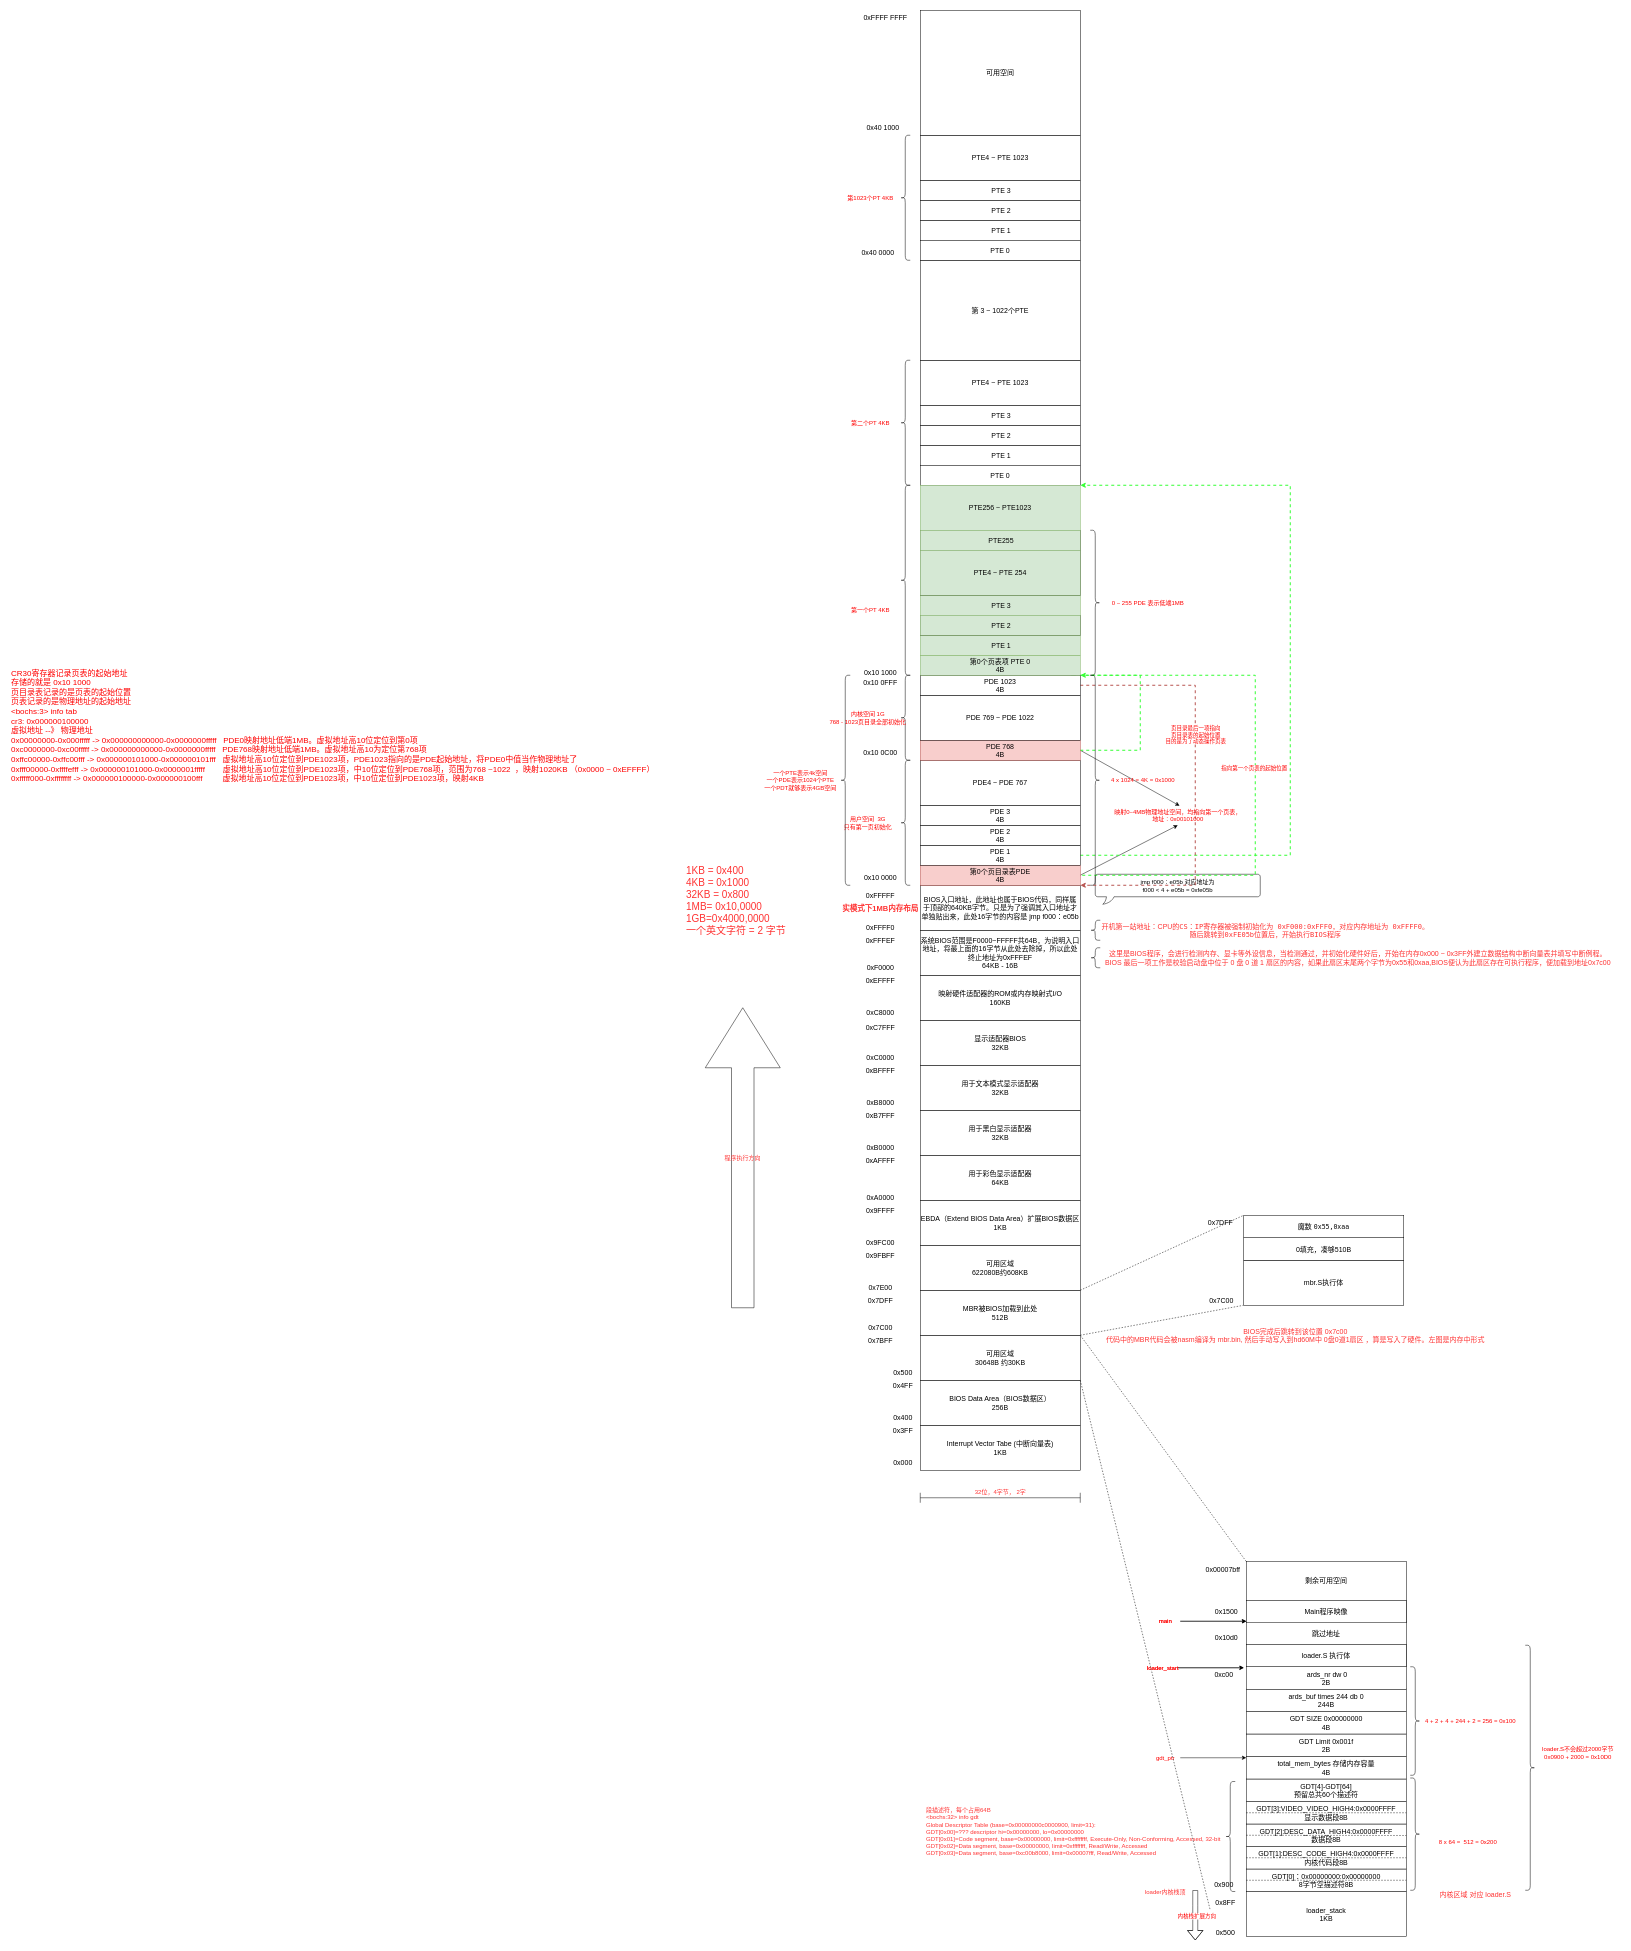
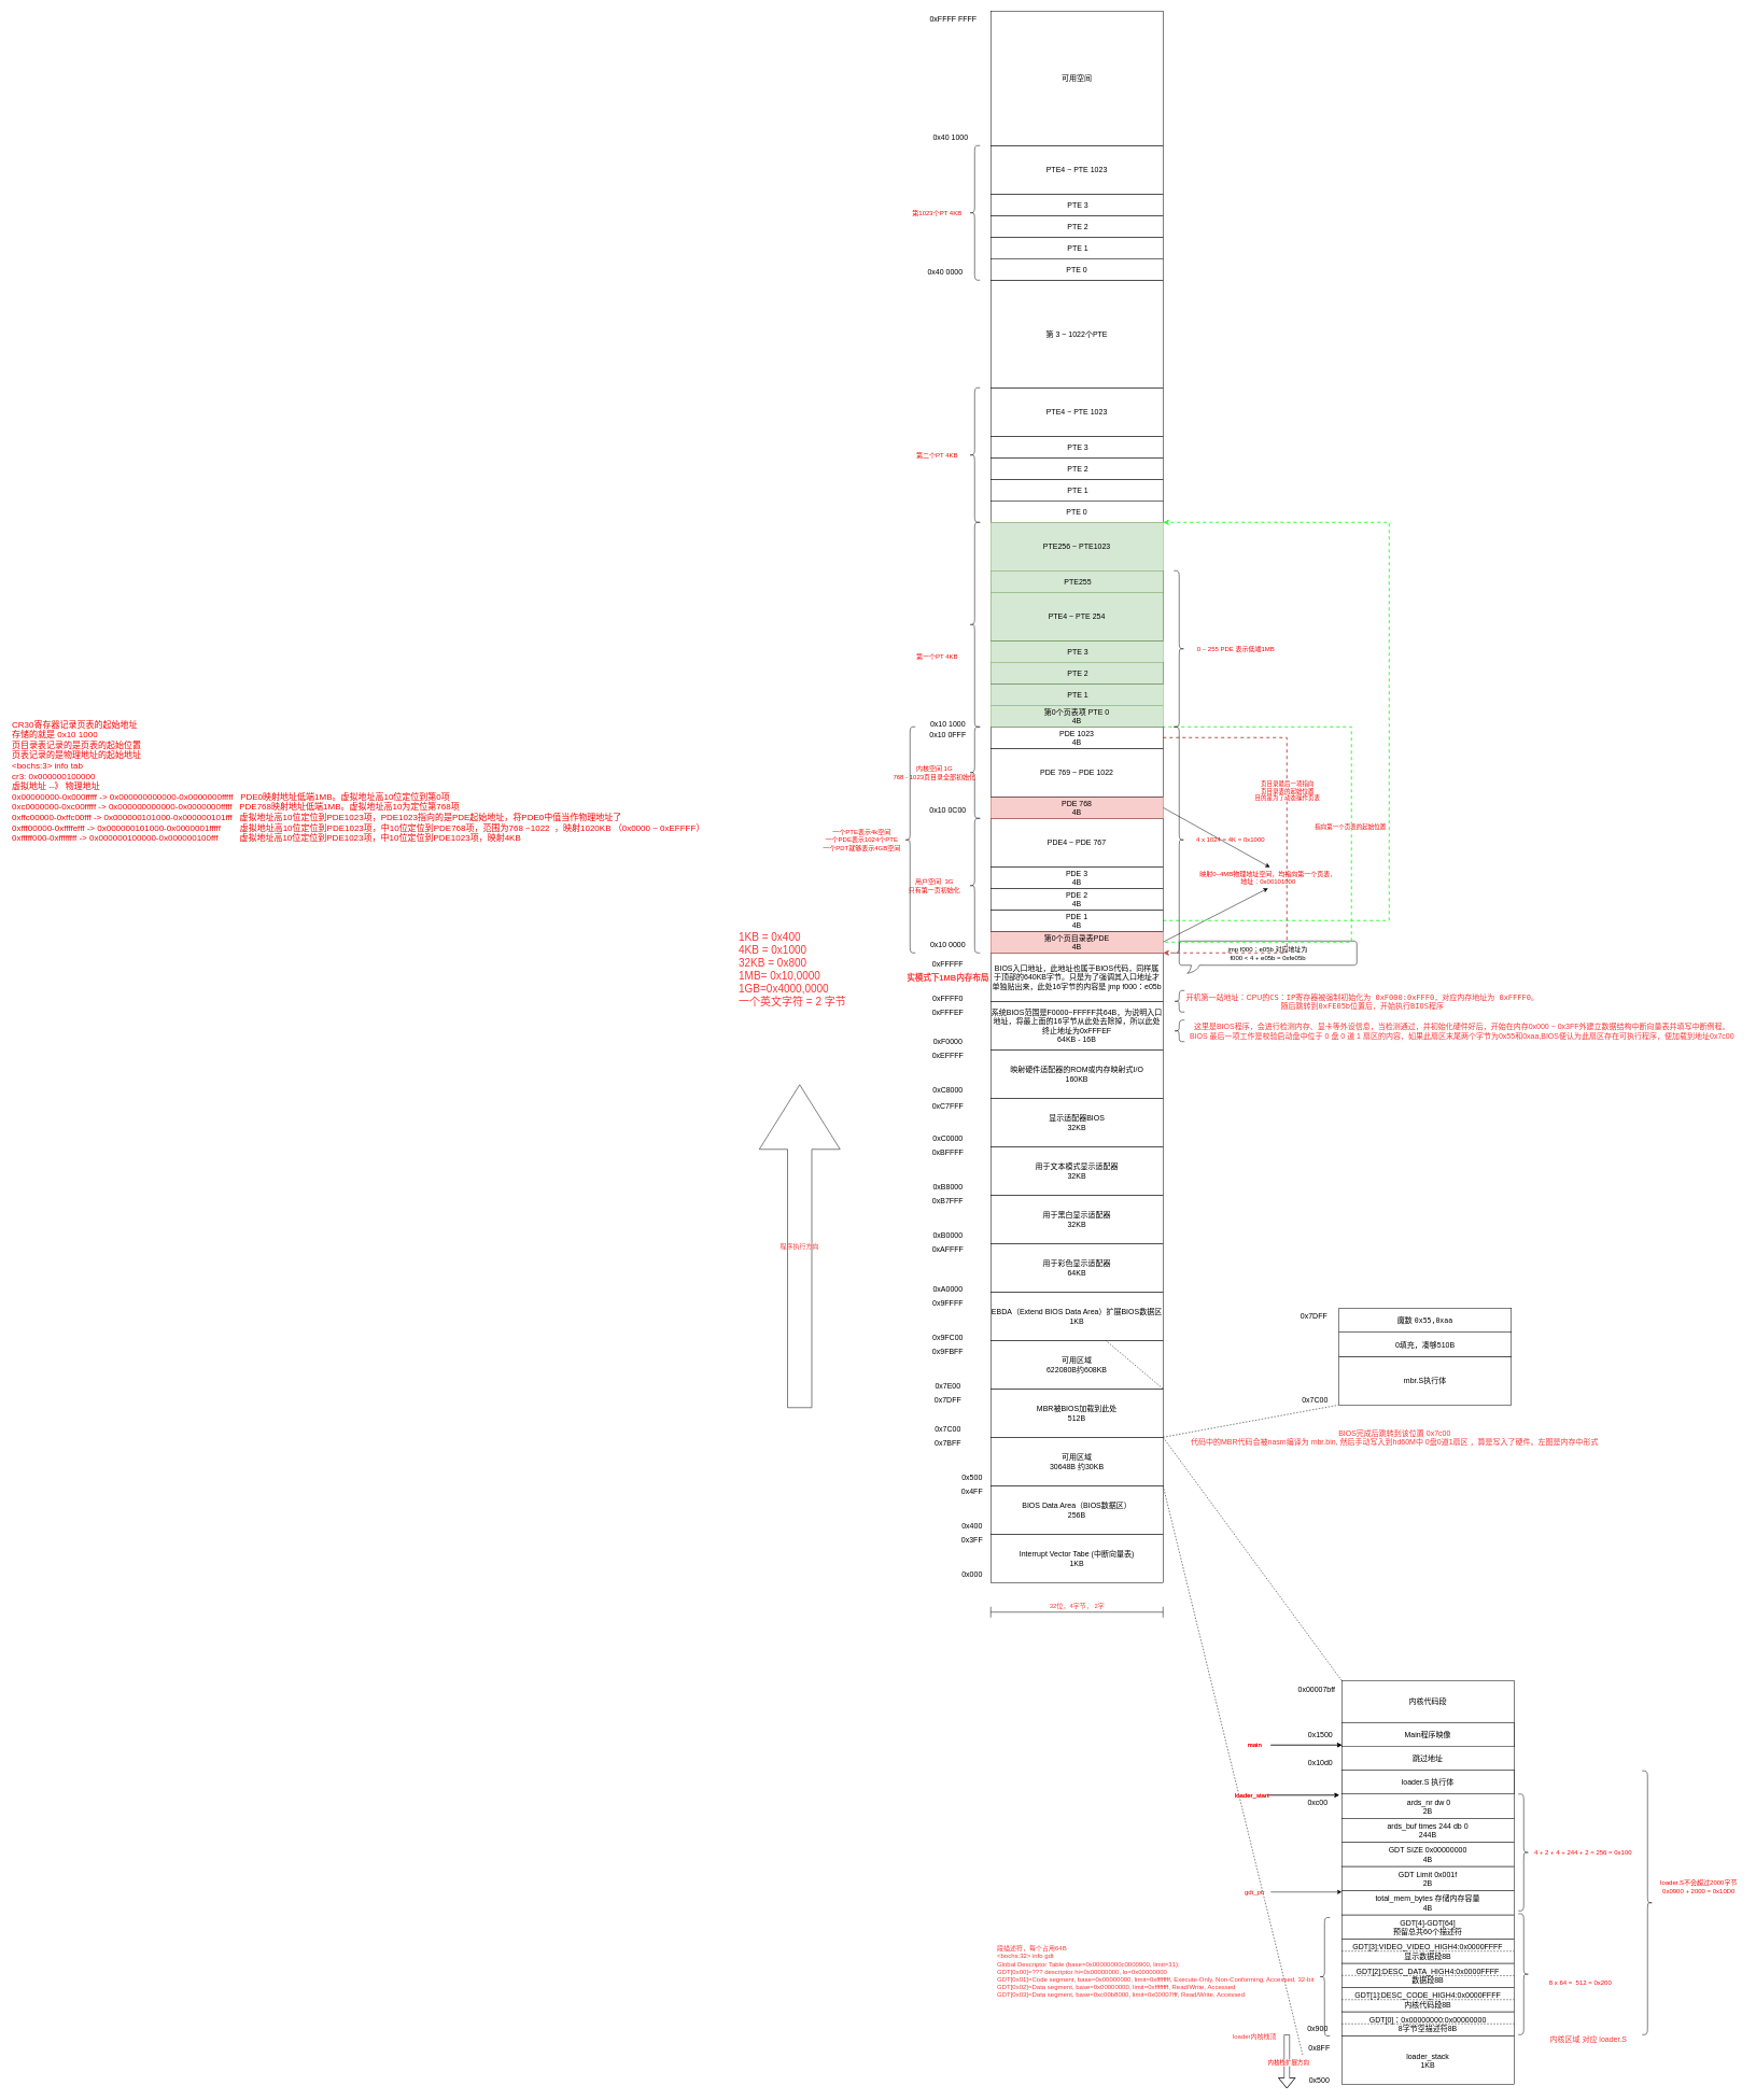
- <mxCell id="119" style="edgeStyle=orthogonalEdgeStyle;rounded=0;orthogonalLoop=1;jettySize=auto;html=1;exitX=1;exitY=0.5;exitDx=0;exitDy=0;entryX=1;entryY=1;entryDx=0;entryDy=0;dashed=1;fontColor=#FF0000;endArrow=classic;endFill=1;strokeColor=#33FF33;strokeWidth=2;" parent="1" source="120" target="136" edge="1"><mxGeometry relative="1" as="geometry"><Array as="points"><mxPoint x="2280" y="1500" /><mxPoint x="2280" y="1350" /></Array></mxGeometry></mxCell>
- <mxCell id="87" value="" style="edgeStyle=none;rounded=0;orthogonalLoop=1;jettySize=auto;html=1;exitX=1;exitY=1;exitDx=0;exitDy=0;entryX=0;entryY=0;entryDx=0;entryDy=0;dashed=1;fontColor=#FF0000;endArrow=none;endFill=0;" parent="1" source="11" target="85" edge="1"><mxGeometry relative="1" as="geometry"><mxPoint x="2160" y="2580" as="sourcePoint" /><mxPoint x="2487" y="2430" as="targetPoint" /></mxGeometry></mxCell>
+ <mxCell id="87" value="" style="edgeStyle=none;rounded=0;orthogonalLoop=1;jettySize=auto;html=1;exitX=1;exitY=1;exitDx=0;exitDy=0;dashed=1;fontColor=#FF0000;endArrow=none;endFill=0;" parent="1" source="11" target="12" edge="1"><mxGeometry relative="1" as="geometry"><mxPoint x="2160" y="2580" as="sourcePoint" /><mxPoint x="2487" y="2430" as="targetPoint" /></mxGeometry></mxCell>
- <mxCell id="98" value="剩余可用空间" style="rounded=0;whiteSpace=wrap;html=1;fontSize=14;" parent="97" vertex="1"><mxGeometry x="92" width="320" height="77.5" as="geometry" /></mxCell>
+ <mxCell id="98" value="内核代码段" style="rounded=0;whiteSpace=wrap;html=1;fontSize=14;" parent="97" vertex="1"><mxGeometry x="92" width="320" height="77.5" as="geometry" /></mxCell>
